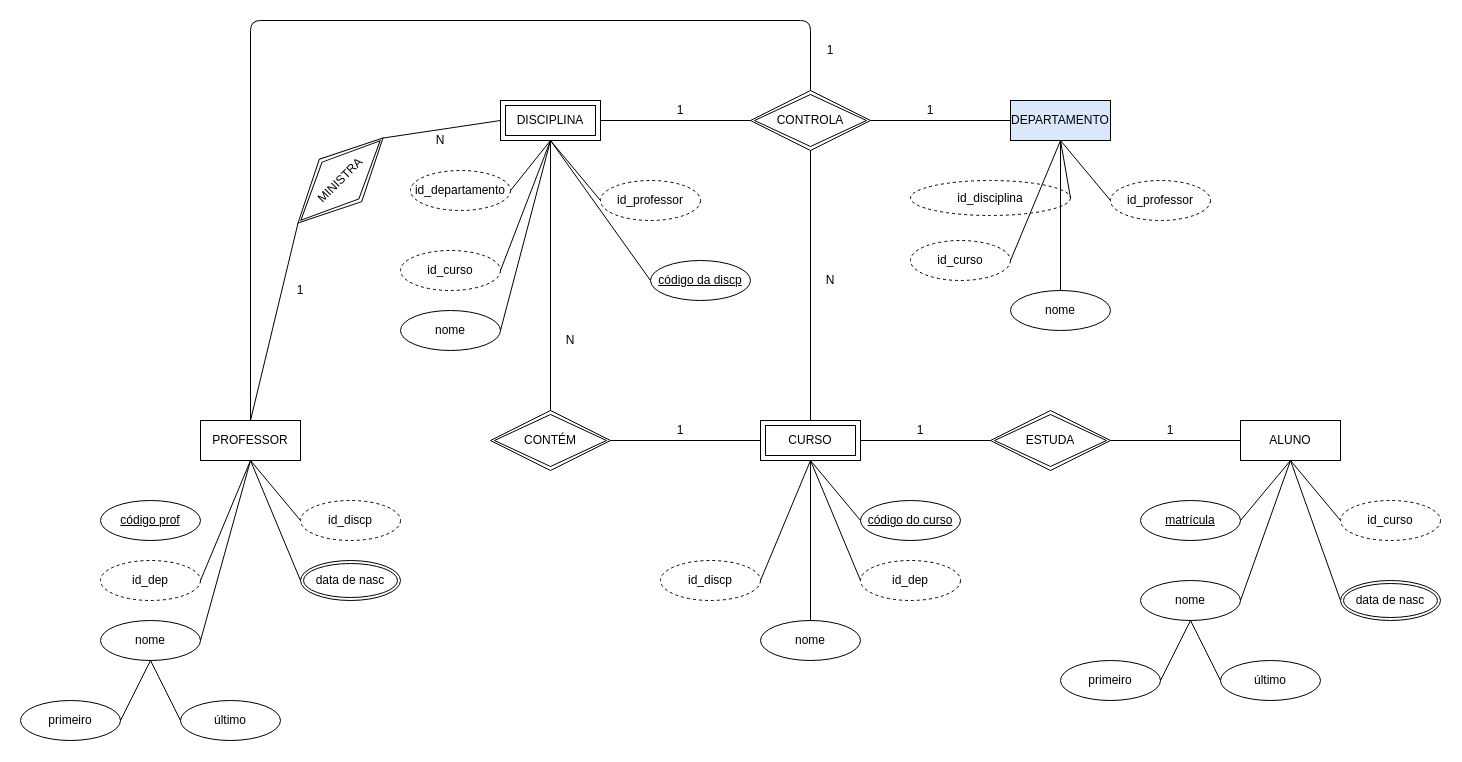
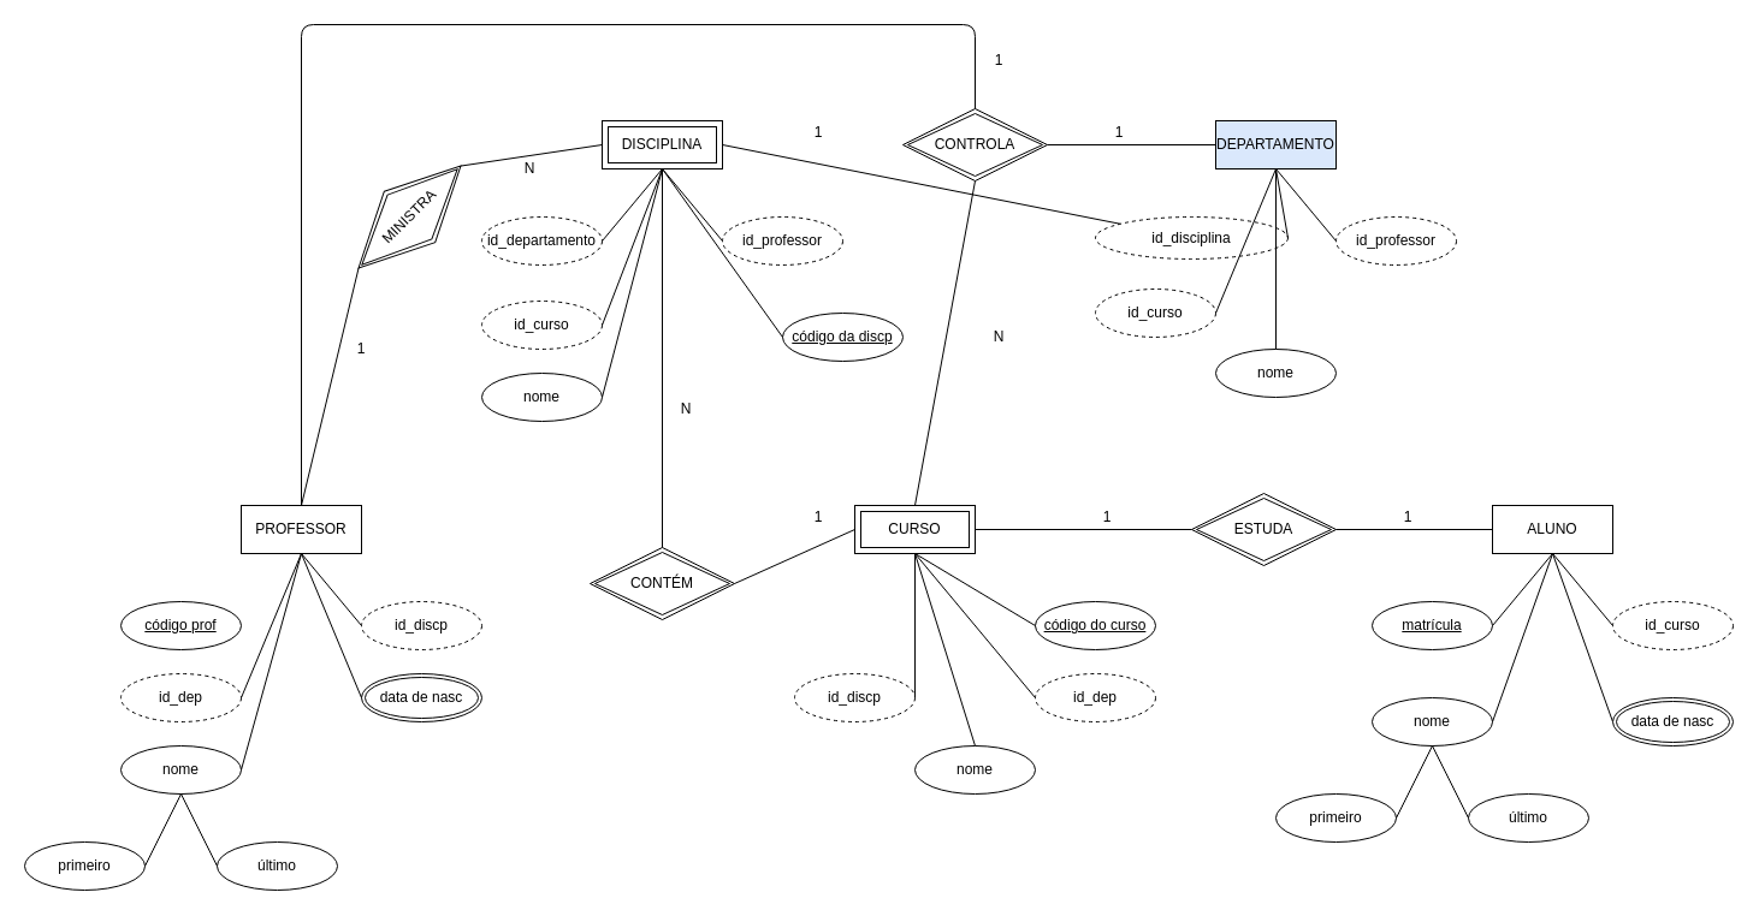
- <mxCell id="53" value="" style="endArrow=none;html=1;exitX=1;exitY=0.5;exitDx=0;exitDy=0;entryX=0;entryY=0.5;entryDx=0;entryDy=0;" edge="1" parent="1" source="9" target="52"><mxGeometry width="50" height="50" relative="1" as="geometry"><mxPoint x="830" y="260" as="sourcePoint" /><mxPoint x="880" y="210" as="targetPoint" /></mxGeometry></mxCell>
+ <mxCell id="53" value="" style="endArrow=none;html=1;exitX=1;exitY=0.5;exitDx=0;exitDy=0;" edge="1" parent="1" source="9" target="5"><mxGeometry width="50" height="50" relative="1" as="geometry"><mxPoint x="830" y="260" as="sourcePoint" /><mxPoint x="880" y="210" as="targetPoint" /></mxGeometry></mxCell>
- <mxCell id="10" value="id_departamento" style="ellipse;whiteSpace=wrap;html=1;align=center;dashed=1;" vertex="1" parent="1"><mxGeometry x="410" y="170" width="100" height="40" as="geometry" /></mxCell>
+ <mxCell id="10" value="id_departamento" style="ellipse;whiteSpace=wrap;html=1;align=center;dashed=1;" vertex="1" parent="1"><mxGeometry x="400" y="180" width="100" height="40" as="geometry" /></mxCell>
- <mxCell id="63" value="CONTÉM" style="shape=rhombus;double=1;perimeter=rhombusPerimeter;whiteSpace=wrap;html=1;align=center;" vertex="1" parent="1"><mxGeometry x="490" y="410" width="120" height="60" as="geometry" /></mxCell>
+ <mxCell id="63" value="CONTÉM" style="shape=rhombus;double=1;perimeter=rhombusPerimeter;whiteSpace=wrap;html=1;align=center;" vertex="1" parent="1"><mxGeometry x="490" y="455" width="120" height="60" as="geometry" /></mxCell>
- <mxCell id="18" value="CURSO" style="shape=ext;margin=3;double=1;whiteSpace=wrap;html=1;align=center;" vertex="1" parent="1"><mxGeometry x="760" y="420" width="100" height="40" as="geometry" /></mxCell>
+ <mxCell id="18" value="CURSO" style="shape=ext;margin=3;double=1;whiteSpace=wrap;html=1;align=center;" vertex="1" parent="1"><mxGeometry x="710" y="420" width="100" height="40" as="geometry" /></mxCell>
